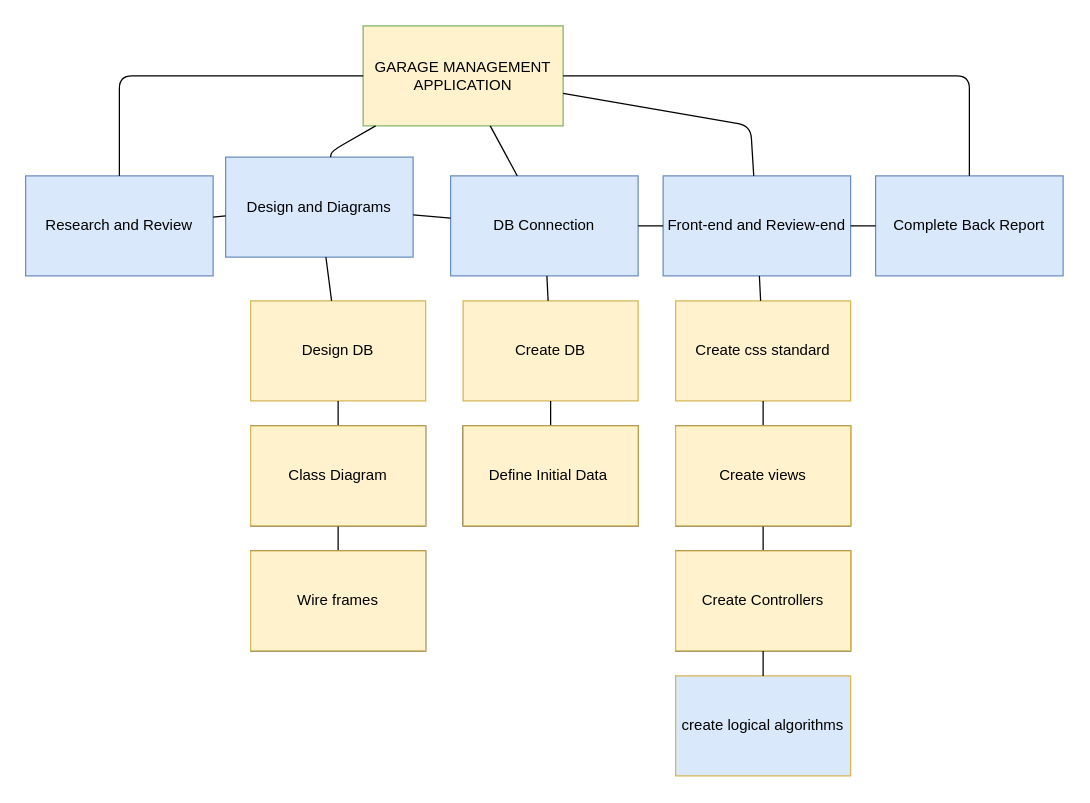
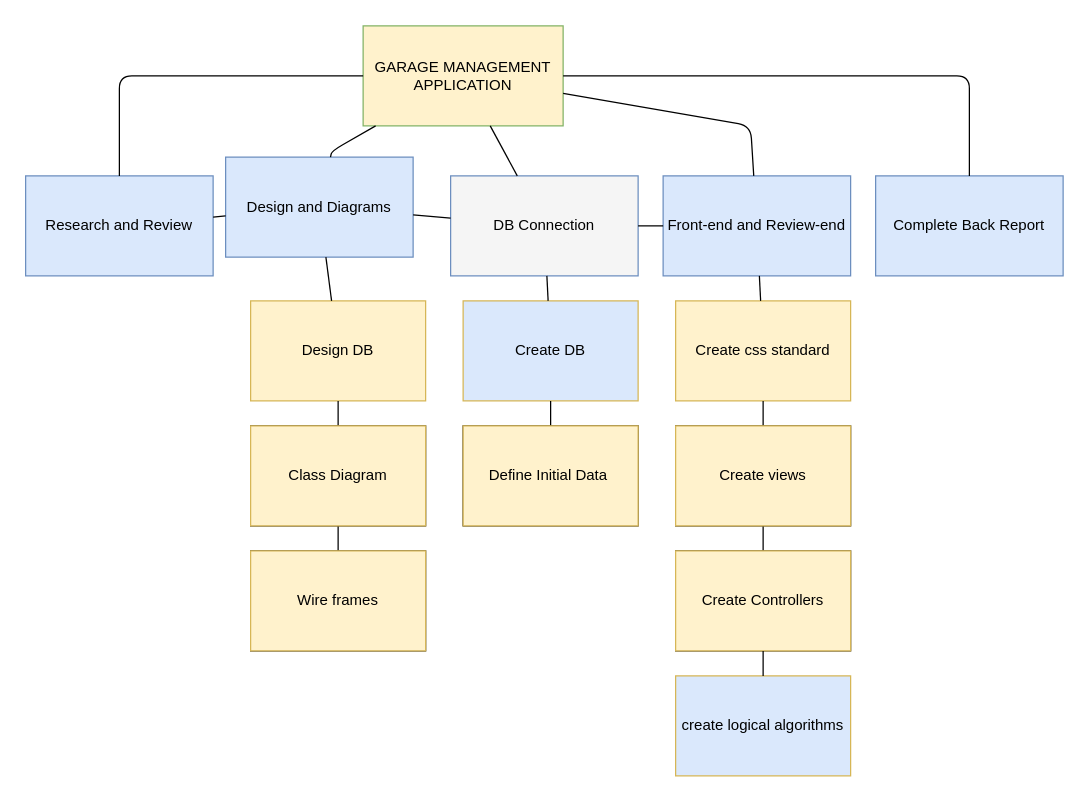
- <mxCell id="5" value="DB Connection" style="rounded=0;whiteSpace=wrap;html=1;fillColor=#dae8fc;strokeColor=#6c8ebf;" vertex="1" parent="1"><mxGeometry x="360" y="140" width="150" height="80" as="geometry" /></mxCell>
+ <mxCell id="5" value="DB Connection" style="rounded=0;whiteSpace=wrap;html=1;fillColor=#f5f5f5;strokeColor=#6c8ebf;" vertex="1" parent="1"><mxGeometry x="360" y="140" width="150" height="80" as="geometry" /></mxCell>
- <mxCell id="28" value="" style="endArrow=none;html=1;" edge="1" parent="1" source="7" target="6"><mxGeometry width="50" height="50" relative="1" as="geometry"><mxPoint x="390" y="340" as="sourcePoint" /><mxPoint x="440" y="290" as="targetPoint" /></mxGeometry></mxCell>
- <mxCell id="11" value="Create DB" style="rounded=0;whiteSpace=wrap;html=1;fillColor=#fff2cc;strokeColor=#d6b656;" vertex="1" parent="1"><mxGeometry x="370" y="240" width="140" height="80" as="geometry" /></mxCell>
+ <mxCell id="11" value="Create DB" style="rounded=0;whiteSpace=wrap;html=1;fillColor=#dae8fc;strokeColor=#d6b656;" vertex="1" parent="1"><mxGeometry x="370" y="240" width="140" height="80" as="geometry" /></mxCell>
